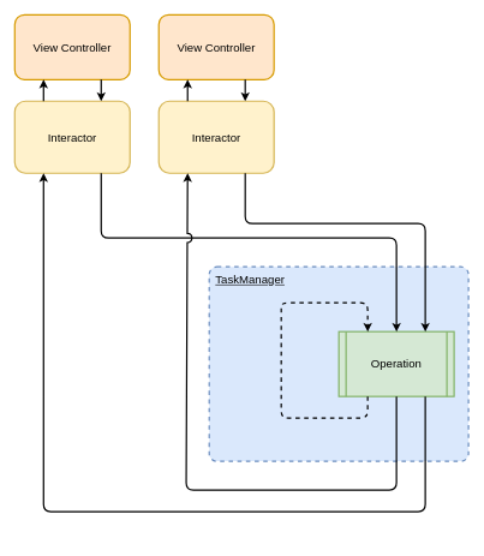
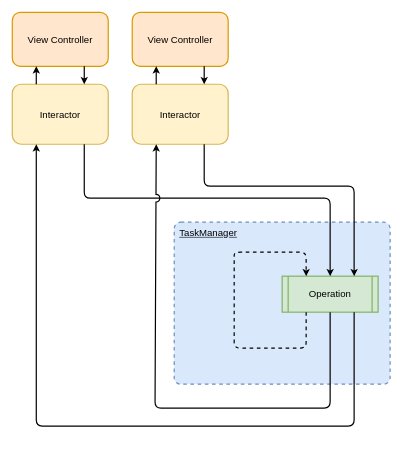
- <mxCell id="5" value="Operation" style="shape=process;whiteSpace=wrap;html=1;backgroundOutline=1;shadow=0;strokeColor=#82b366;fillColor=#d5e8d4;size=0.062;fontSize=16;strokeWidth=2;" parent="1" vertex="1"><mxGeometry x="470" y="460" width="160" height="90" as="geometry" /></mxCell>
+ <mxCell id="5" value="Operation" style="shape=process;whiteSpace=wrap;html=1;backgroundOutline=1;shadow=0;strokeColor=#82b366;fillColor=#d5e8d4;size=0.062;fontSize=16;strokeWidth=2;" parent="1" vertex="1"><mxGeometry x="470" y="460" width="160" height="60" as="geometry" /></mxCell>
